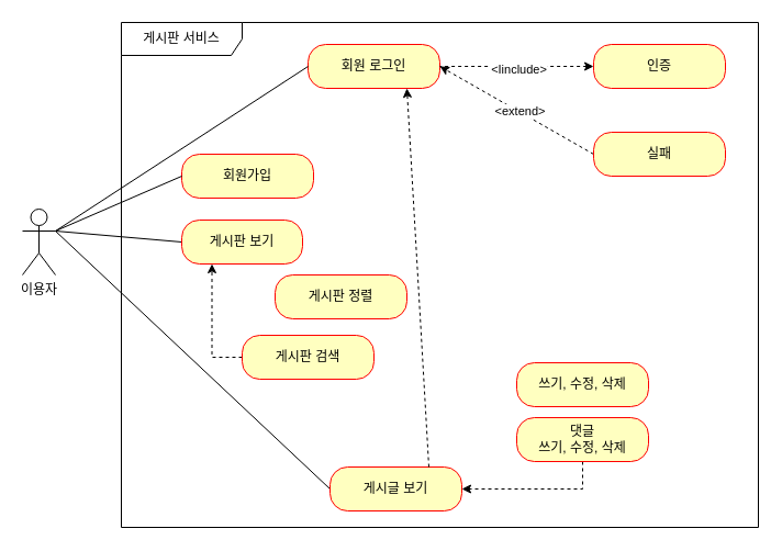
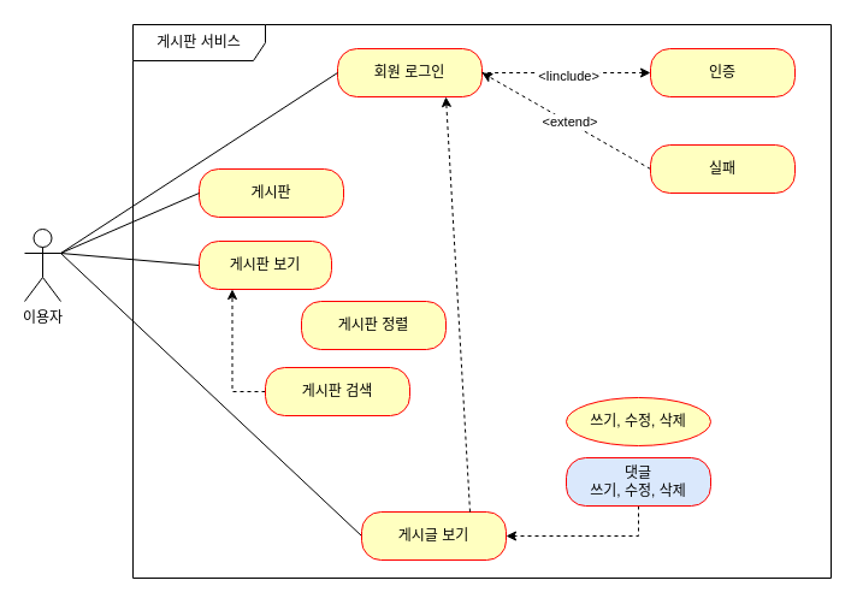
- <mxCell id="4" value="회원가입" style="rounded=1;whiteSpace=wrap;html=1;arcSize=40;fontColor=#000000;fillColor=#ffffc0;strokeColor=#ff0000;" vertex="1" parent="1"><mxGeometry x="165" y="140" width="120" height="40" as="geometry" /></mxCell>
+ <mxCell id="4" value="게시판" style="rounded=1;whiteSpace=wrap;html=1;arcSize=40;fontColor=#000000;fillColor=#ffffc0;strokeColor=#ff0000;" vertex="1" parent="1"><mxGeometry x="165" y="140" width="120" height="40" as="geometry" /></mxCell>
- <mxCell id="19" value="쓰기, 수정, 삭제" style="rounded=1;whiteSpace=wrap;html=1;arcSize=40;fontColor=#000000;fillColor=#ffffc0;strokeColor=#ff0000;" vertex="1" parent="1"><mxGeometry x="470" y="330" width="120" height="40" as="geometry" /></mxCell>
+ <mxCell id="19" value="쓰기, 수정, 삭제" style="ellipse;whiteSpace=wrap;html=1;arcSize=40;fontColor=#000000;fillColor=#ffffc0;strokeColor=#ff0000;" vertex="1" parent="1"><mxGeometry x="470" y="330" width="120" height="40" as="geometry" /></mxCell>
- <mxCell id="21" value="댓글&lt;br&gt;쓰기, 수정, 삭제" style="rounded=1;whiteSpace=wrap;html=1;arcSize=40;fontColor=#000000;fillColor=#ffffc0;strokeColor=#ff0000;" vertex="1" parent="1"><mxGeometry x="470" y="380" width="120" height="40" as="geometry" /></mxCell>
+ <mxCell id="21" value="댓글&lt;br&gt;쓰기, 수정, 삭제" style="rounded=1;whiteSpace=wrap;html=1;arcSize=40;fontColor=#000000;fillColor=#dae8fc;strokeColor=#ff0000;" vertex="1" parent="1"><mxGeometry x="470" y="380" width="120" height="40" as="geometry" /></mxCell>
